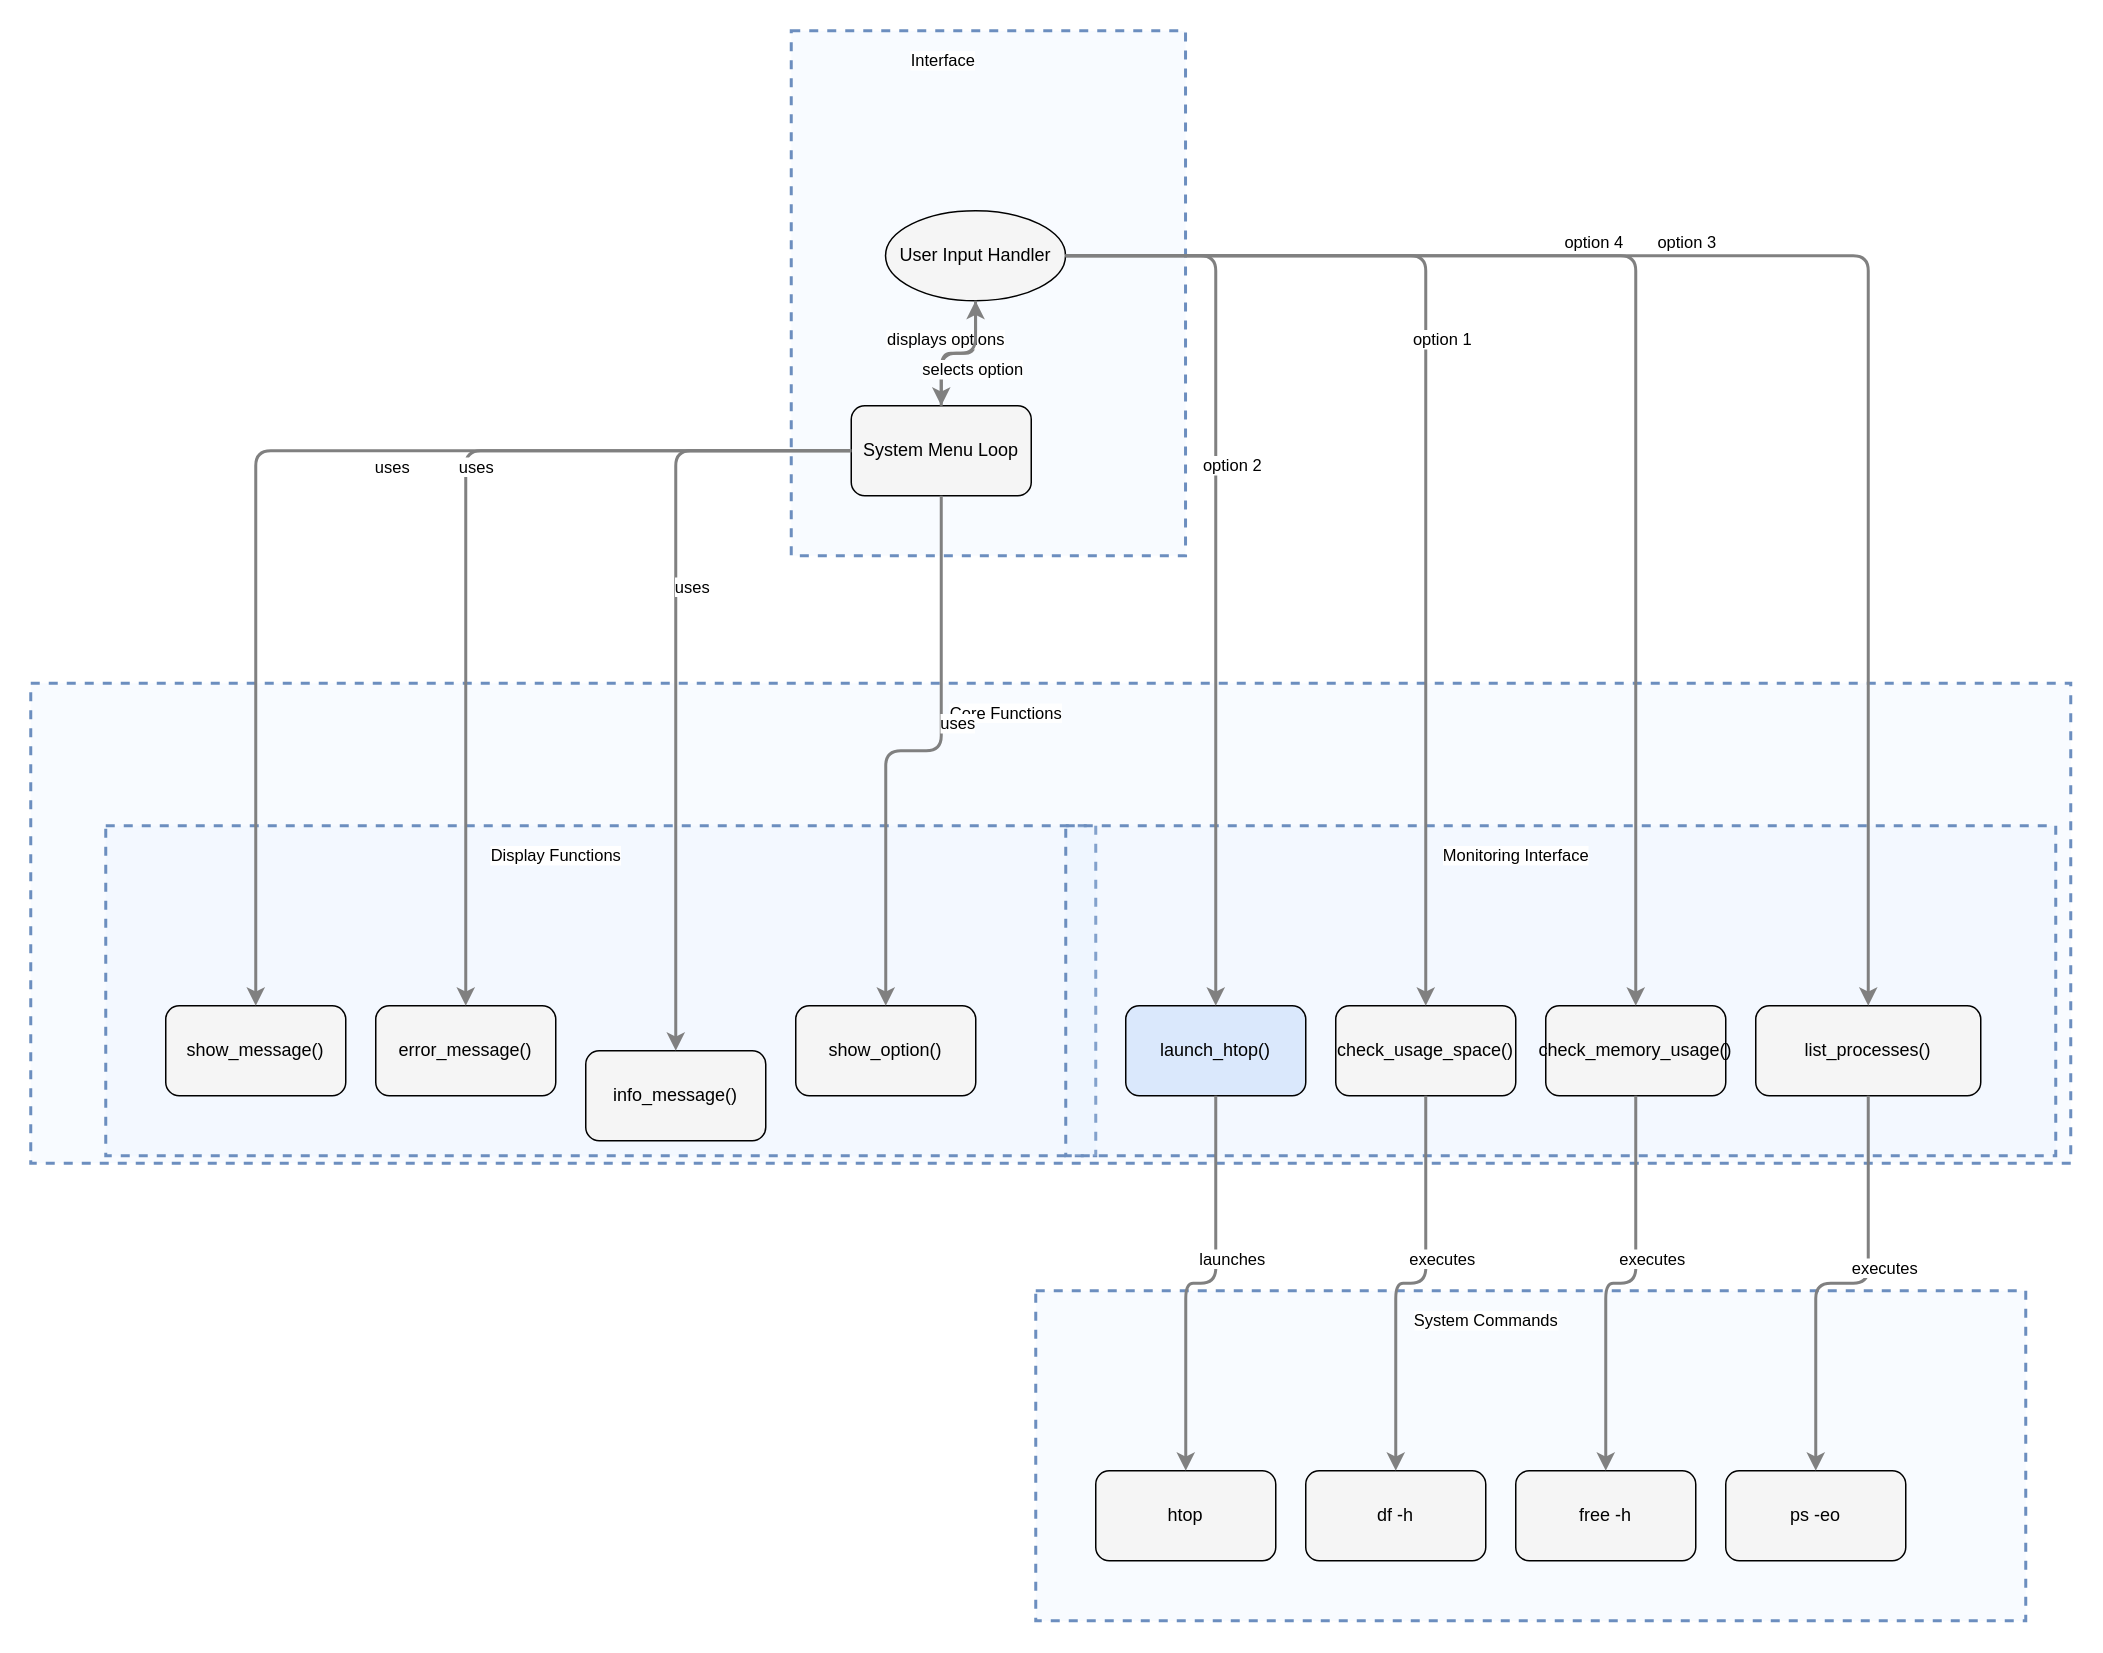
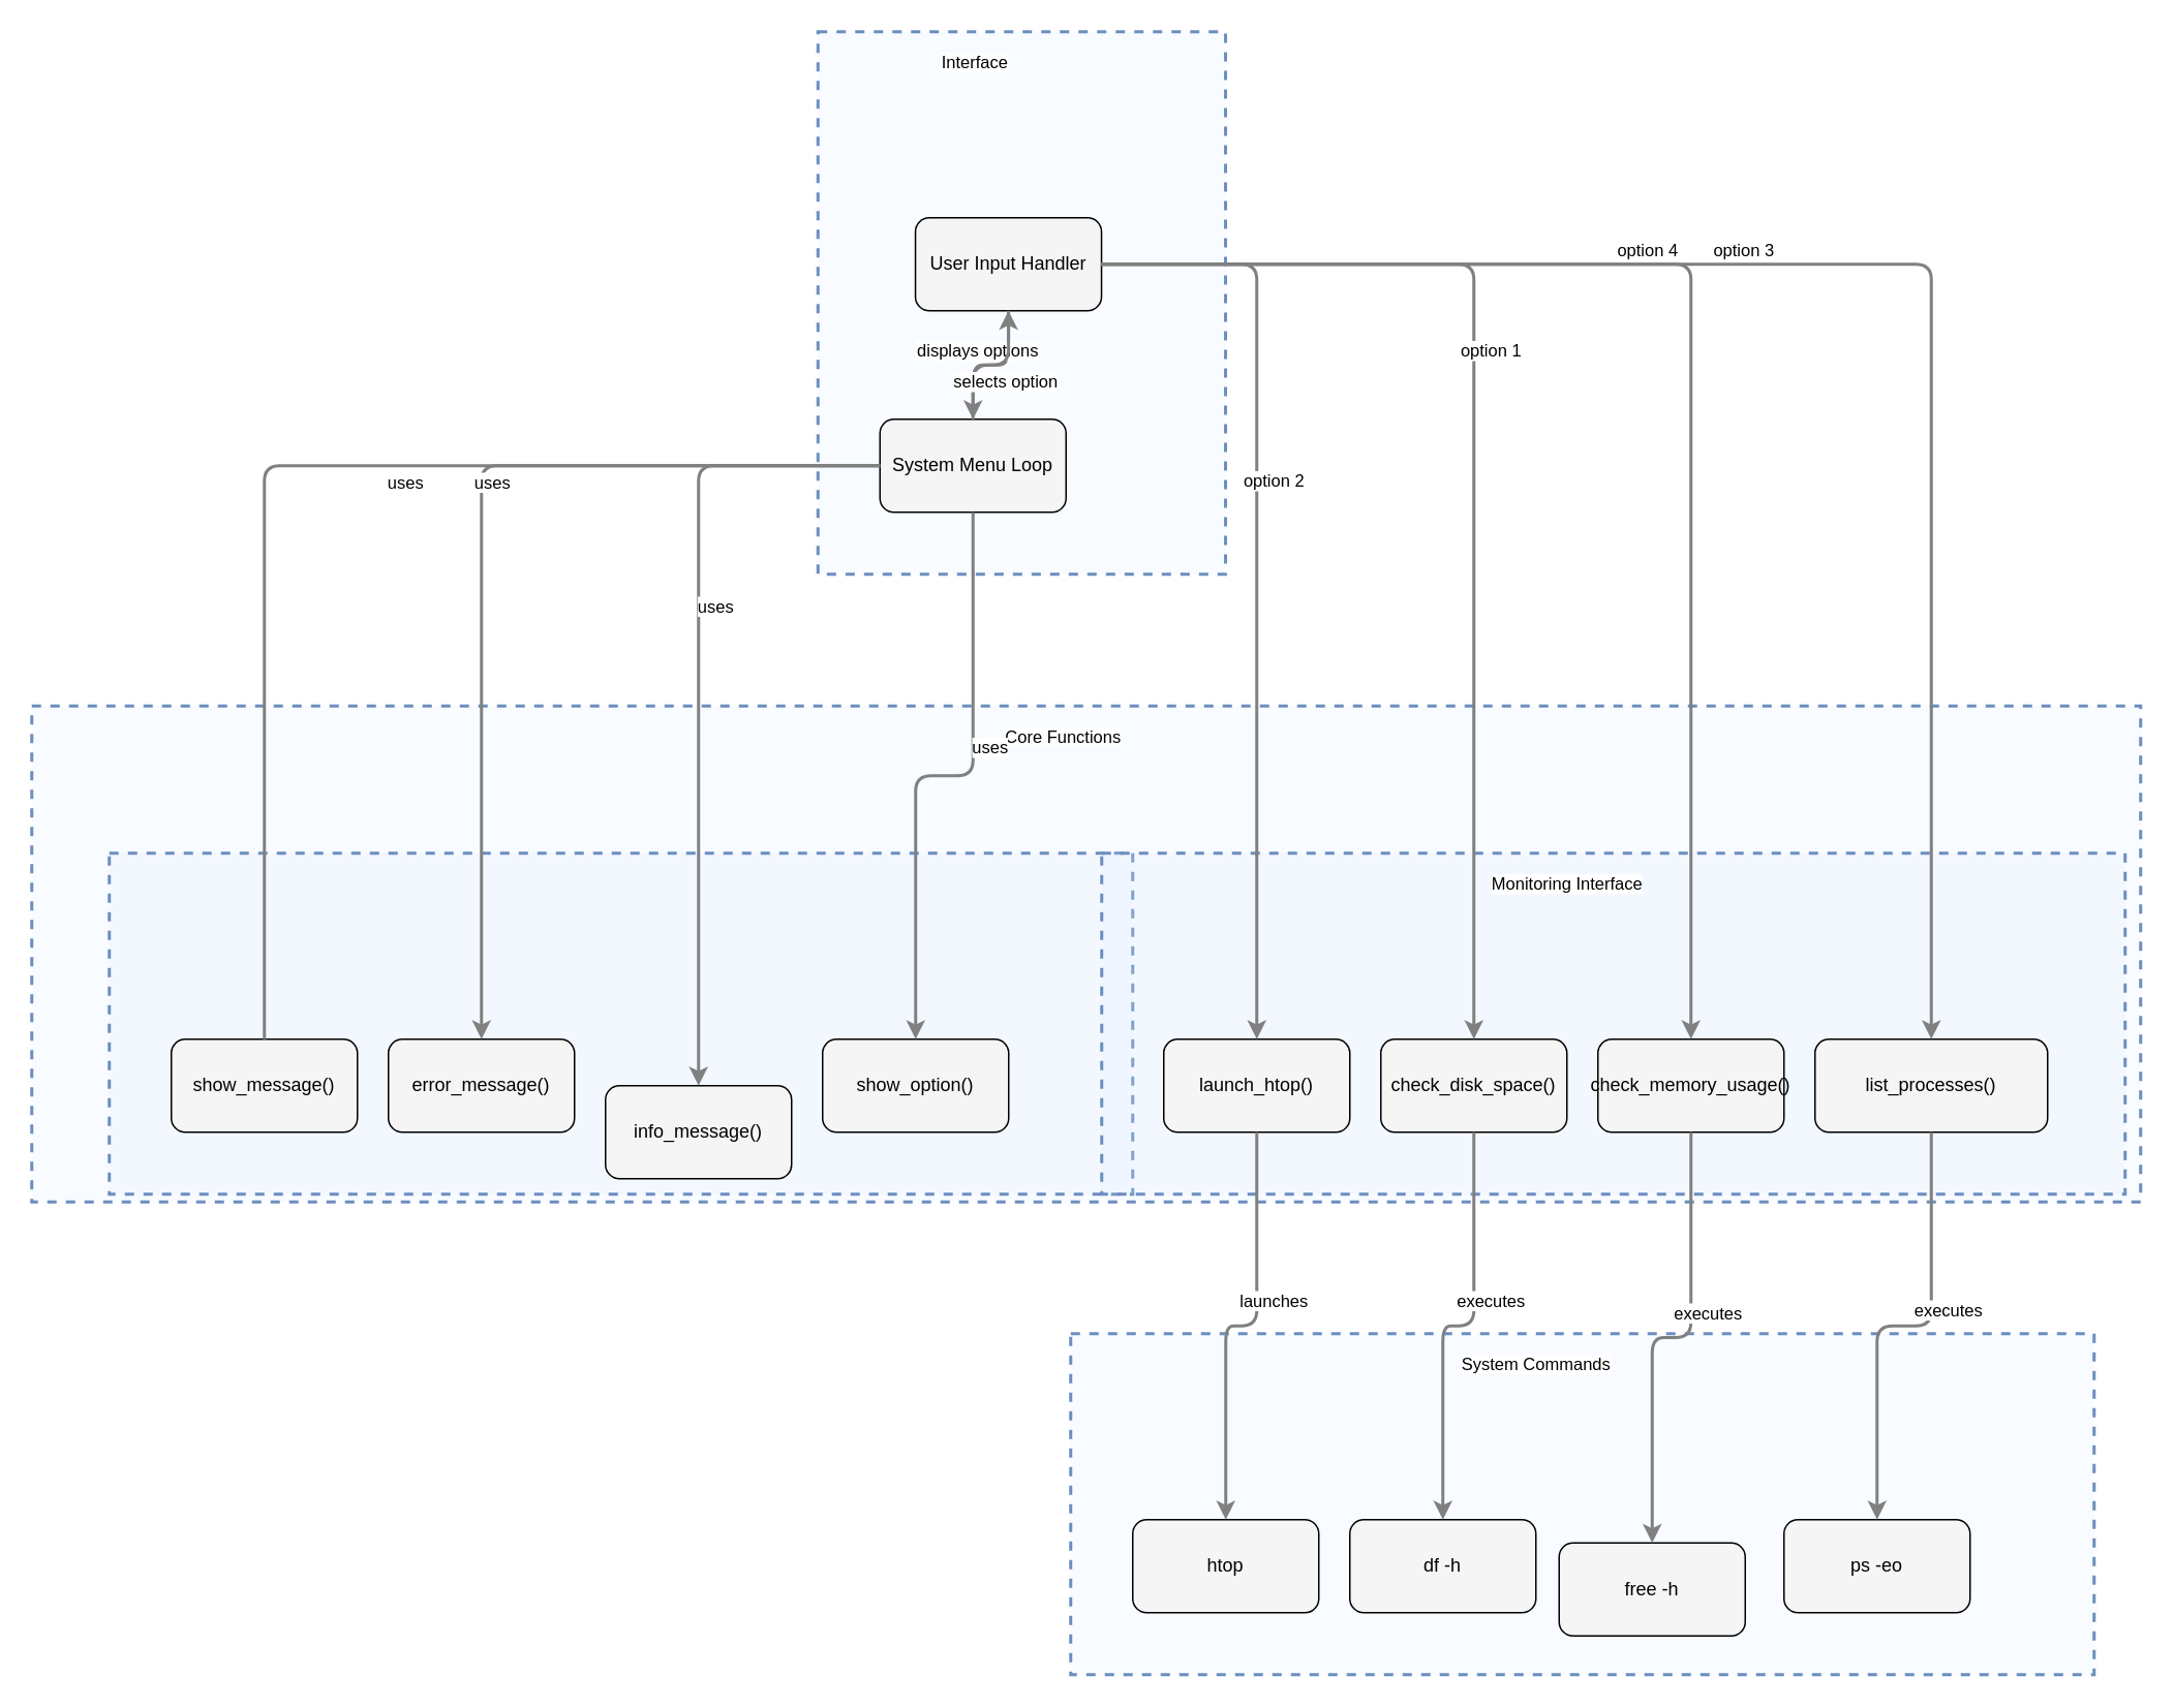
- <mxCell id="25" value="User Input Handler" style="ellipse;whiteSpace=wrap;html=1;fillColor=#f5f5f5;" vertex="1" parent="6"><mxGeometry x="62.857" y="120" width="120" height="60" as="geometry" /></mxCell>
+ <mxCell id="25" value="User Input Handler" style="rounded=1;whiteSpace=wrap;html=1;fillColor=#f5f5f5" vertex="1" parent="6"><mxGeometry x="62.857" y="120" width="120" height="60" as="geometry" /></mxCell>
- <mxCell id="9" value="Core Functions" style="edgeLabel;html=1;align=center;verticalAlign=middle;resizable=0;labelBackgroundColor=white;spacing=5" vertex="1" parent="1"><mxGeometry x="28" y="463" width="1284" height="24" as="geometry" /></mxCell>
+ <mxCell id="9" value="Core Functions" style="edgeLabel;html=1;align=center;verticalAlign=middle;resizable=0;labelBackgroundColor=white;spacing=5" vertex="1" parent="1"><mxGeometry x="43" y="463" width="1284" height="24" as="geometry" /></mxCell>
- <mxCell id="3" value="Display Functions" style="edgeLabel;html=1;align=center;verticalAlign=middle;resizable=0;labelBackgroundColor=white;spacing=5" vertex="1" parent="8"><mxGeometry x="58" y="103" width="584" height="24" as="geometry" /></mxCell>
- <mxCell id="34" style="edgeStyle=orthogonalEdgeStyle;rounded=1;orthogonalLoop=1;jettySize=auto;html=1;strokeColor=#808080;strokeWidth=2;jumpStyle=arc;jumpSize=10;spacing=15;labelBackgroundColor=white;labelBorderColor=none" edge="1" parent="1" source="19" target="23"><mxGeometry relative="1" as="geometry" /></mxCell>
+ <mxCell id="34" style="edgeStyle=orthogonalEdgeStyle;rounded=1;orthogonalLoop=1;jettySize=auto;html=1;strokeColor=#808080;strokeWidth=2;jumpStyle=arc;jumpSize=10;spacing=15;labelBackgroundColor=white;labelBorderColor=none;endArrow=none;" edge="1" parent="1" source="19" target="23"><mxGeometry relative="1" as="geometry" /></mxCell>
- <mxCell id="17" value="launch_htop()" style="rounded=1;whiteSpace=wrap;html=1;fillColor=#dae8fc;" vertex="1" parent="4"><mxGeometry x="40" y="120" width="120" height="60" as="geometry" /></mxCell>
+ <mxCell id="17" value="launch_htop()" style="rounded=1;whiteSpace=wrap;html=1;fillColor=#f5f5f5" vertex="1" parent="4"><mxGeometry x="40" y="120" width="120" height="60" as="geometry" /></mxCell>
- <mxCell id="13" value="check_usage_space()" style="rounded=1;whiteSpace=wrap;html=1;fillColor=#f5f5f5" vertex="1" parent="4"><mxGeometry x="180" y="120" width="120" height="60" as="geometry" /></mxCell>
+ <mxCell id="13" value="check_disk_space()" style="rounded=1;whiteSpace=wrap;html=1;fillColor=#f5f5f5" vertex="1" parent="4"><mxGeometry x="180" y="120" width="120" height="60" as="geometry" /></mxCell>
- <mxCell id="15" value="free -h" style="rounded=1;whiteSpace=wrap;html=1;fillColor=#f5f5f5" vertex="1" parent="10"><mxGeometry x="320" y="120" width="120" height="60" as="geometry" /></mxCell>
+ <mxCell id="15" value="free -h" style="rounded=1;whiteSpace=wrap;html=1;fillColor=#f5f5f5" vertex="1" parent="10"><mxGeometry x="315" y="135" width="120" height="60" as="geometry" /></mxCell>
